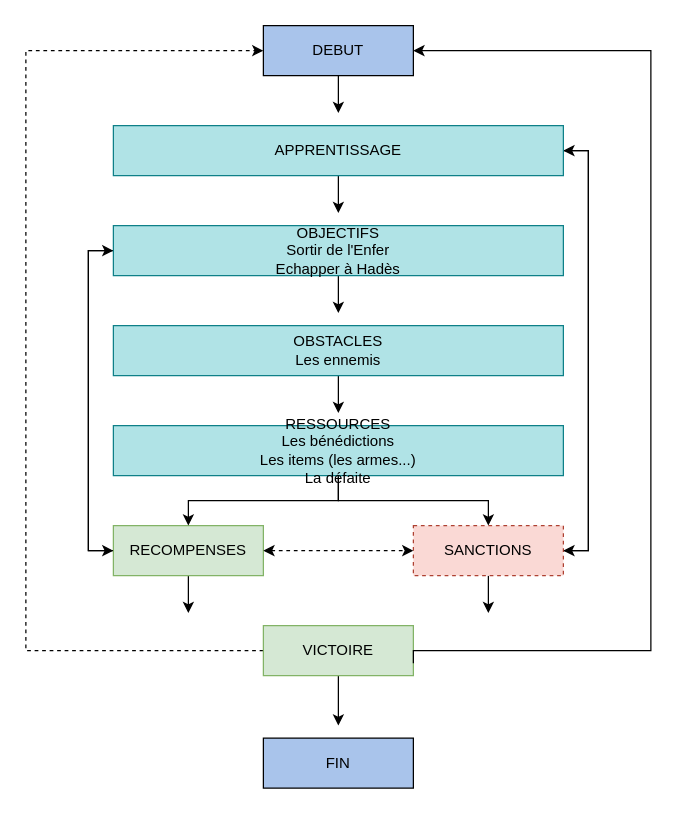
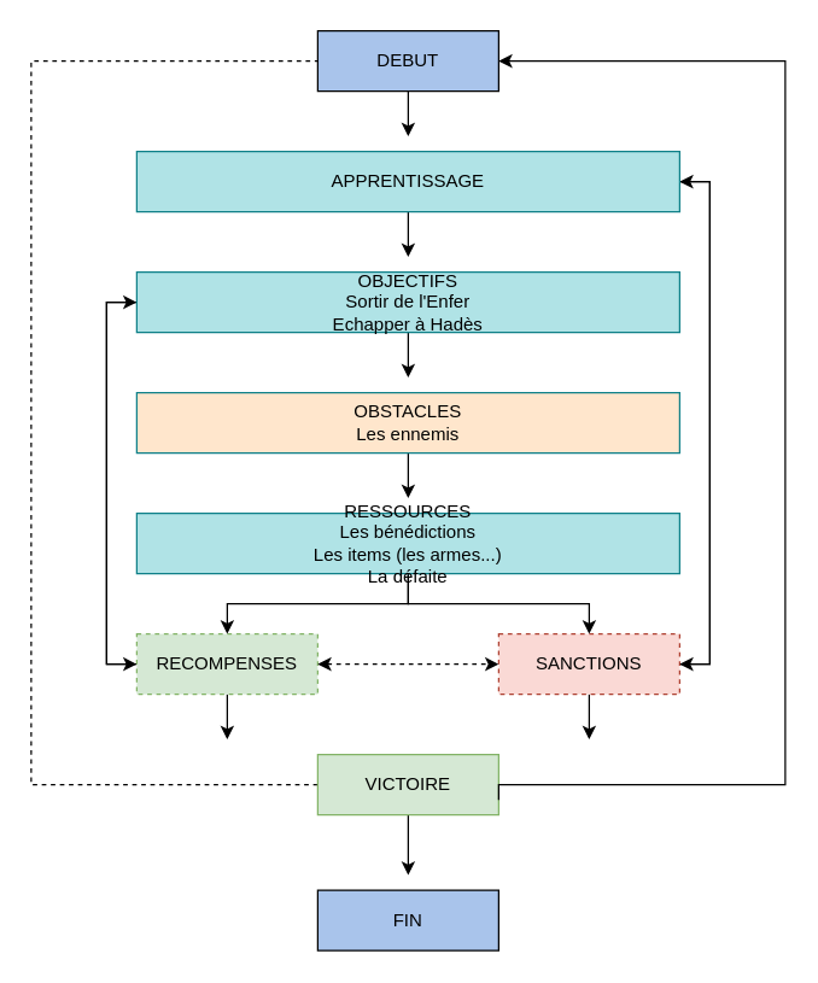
- <mxCell id="22" style="edgeStyle=orthogonalEdgeStyle;rounded=0;orthogonalLoop=1;jettySize=auto;html=1;exitX=0;exitY=0.5;exitDx=0;exitDy=0;entryX=0;entryY=0.5;entryDx=0;entryDy=0;dashed=1;" edge="1" parent="1" source="23" target="20"><mxGeometry relative="1" as="geometry"><Array as="points"><mxPoint x="20" y="520" /><mxPoint x="20" y="40" /></Array></mxGeometry></mxCell>
+ <mxCell id="22" style="edgeStyle=orthogonalEdgeStyle;rounded=0;orthogonalLoop=1;jettySize=auto;html=1;exitX=0;exitY=0.5;exitDx=0;exitDy=0;entryX=0;entryY=0.5;entryDx=0;entryDy=0;dashed=1;endArrow=none;" edge="1" parent="1" source="23" target="20"><mxGeometry relative="1" as="geometry"><Array as="points"><mxPoint x="20" y="520" /><mxPoint x="20" y="40" /></Array></mxGeometry></mxCell>
- <mxCell id="12" value="OBSTACLES&lt;br&gt;Les ennemis" style="rounded=0;whiteSpace=wrap;html=1;fillColor=#b0e3e6;strokeColor=#0e8088;" vertex="1" parent="1"><mxGeometry x="90" y="260" width="360" height="40" as="geometry" /></mxCell>
+ <mxCell id="12" value="OBSTACLES&lt;br&gt;Les ennemis" style="rounded=0;whiteSpace=wrap;html=1;fillColor=#ffe6cc;strokeColor=#0e8088;" vertex="1" parent="1"><mxGeometry x="90" y="260" width="360" height="40" as="geometry" /></mxCell>
- <mxCell id="4" value="RECOMPENSES" style="rounded=0;whiteSpace=wrap;html=1;fillColor=#d5e8d4;strokeColor=#82b366;" vertex="1" parent="1"><mxGeometry x="90" y="420" width="120" height="40" as="geometry" /></mxCell>
+ <mxCell id="4" value="RECOMPENSES" style="rounded=0;whiteSpace=wrap;html=1;fillColor=#d5e8d4;strokeColor=#82b366;dashed=1;" vertex="1" parent="1"><mxGeometry x="90" y="420" width="120" height="40" as="geometry" /></mxCell>
